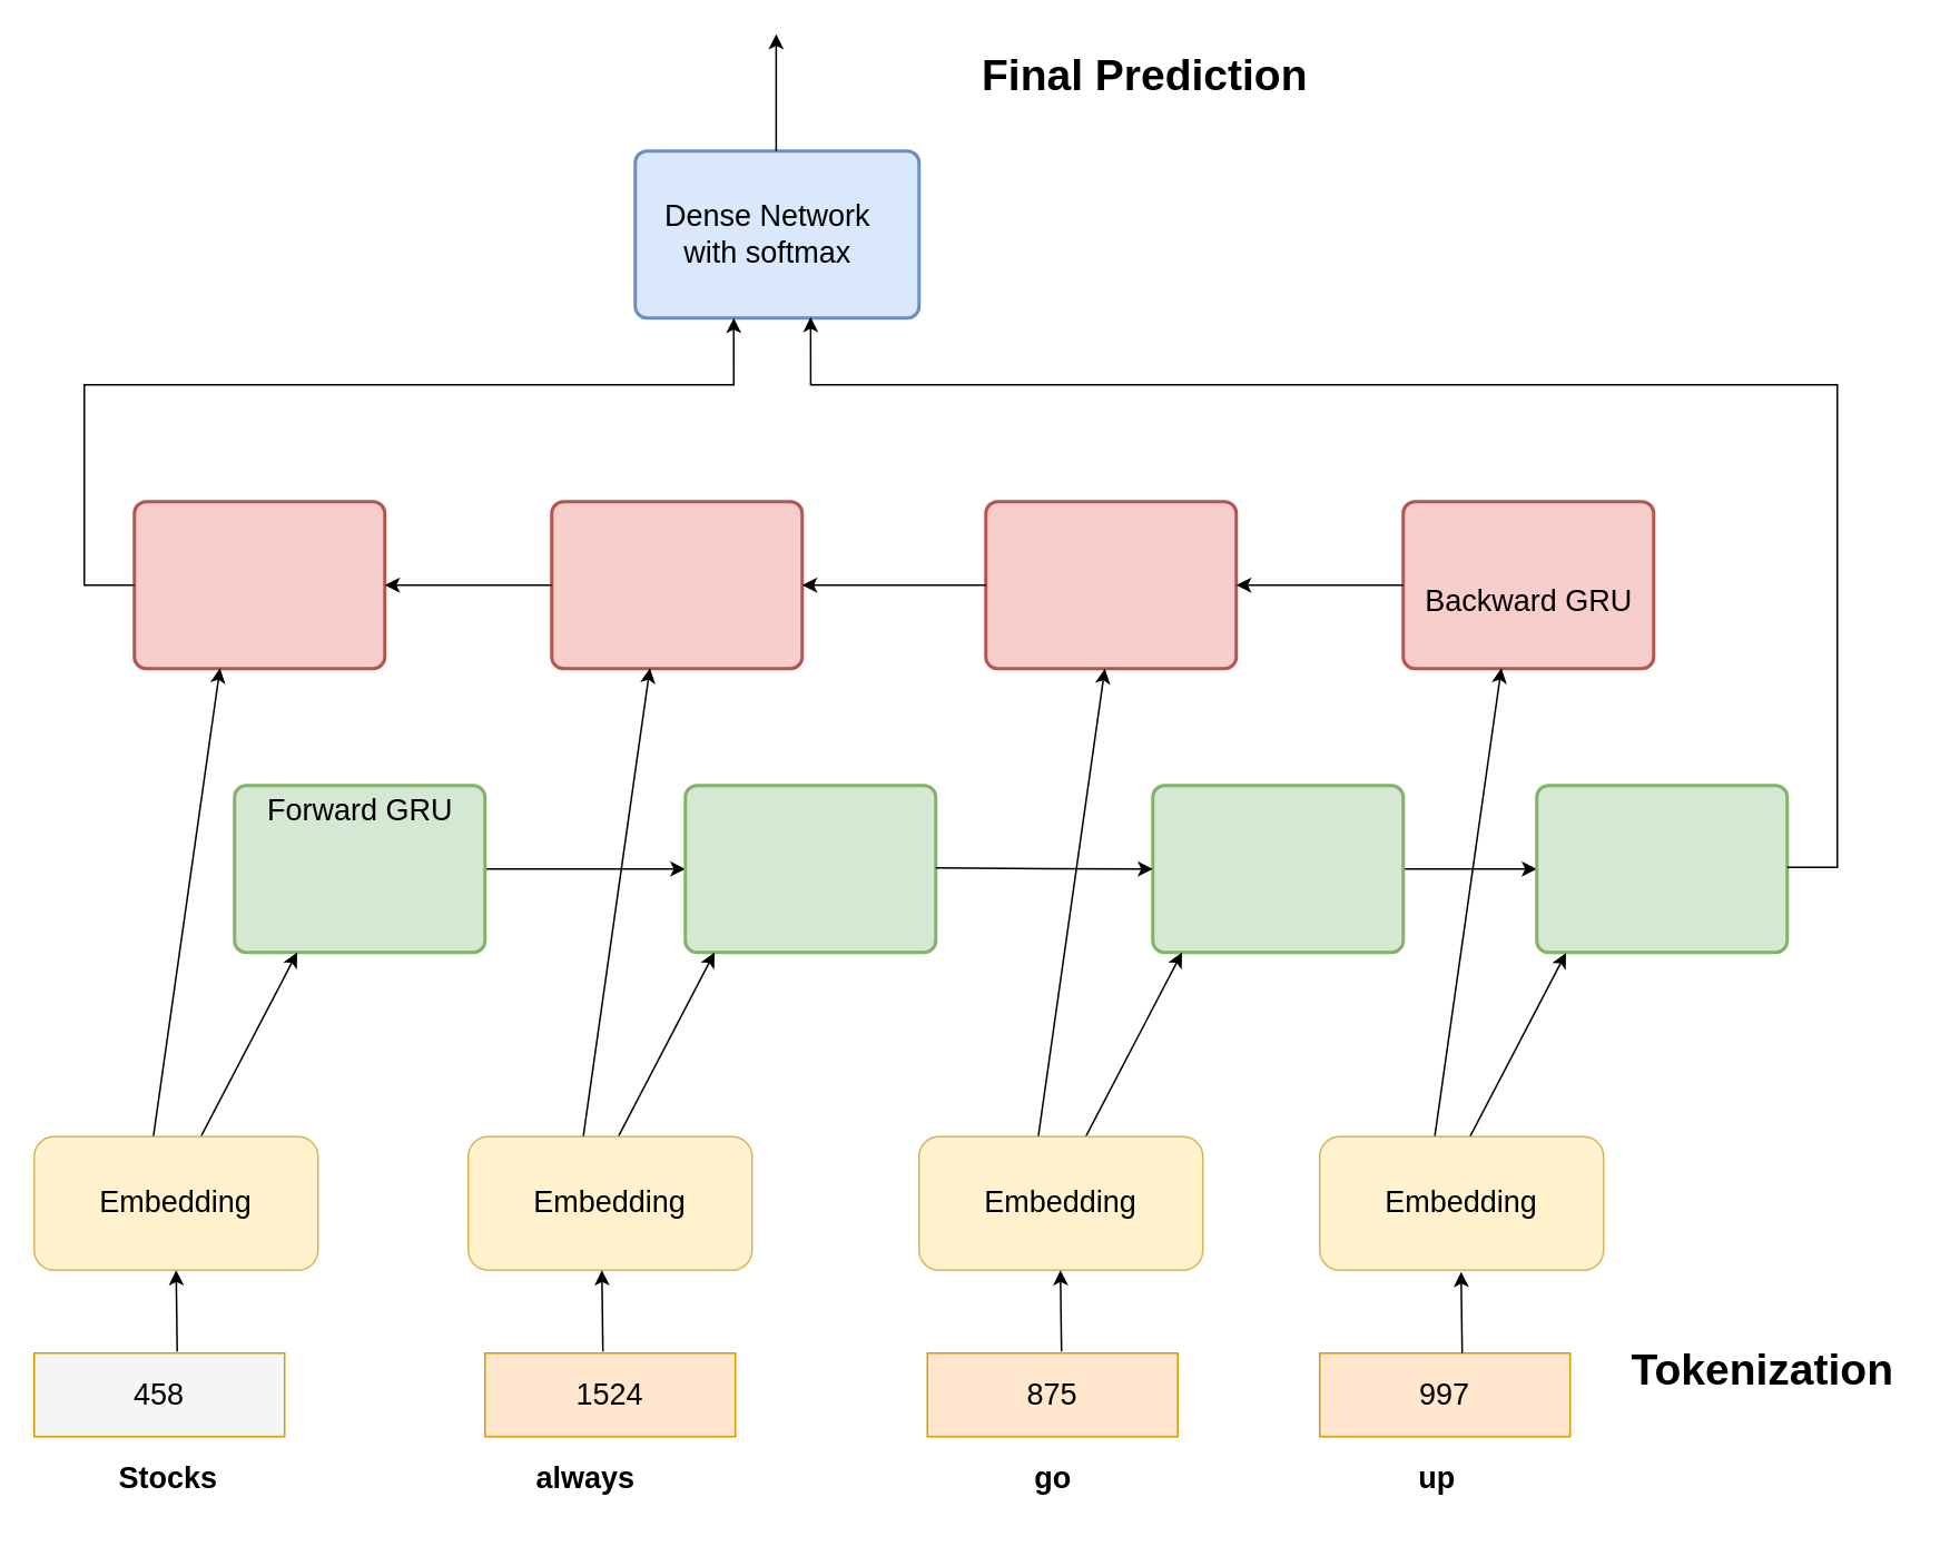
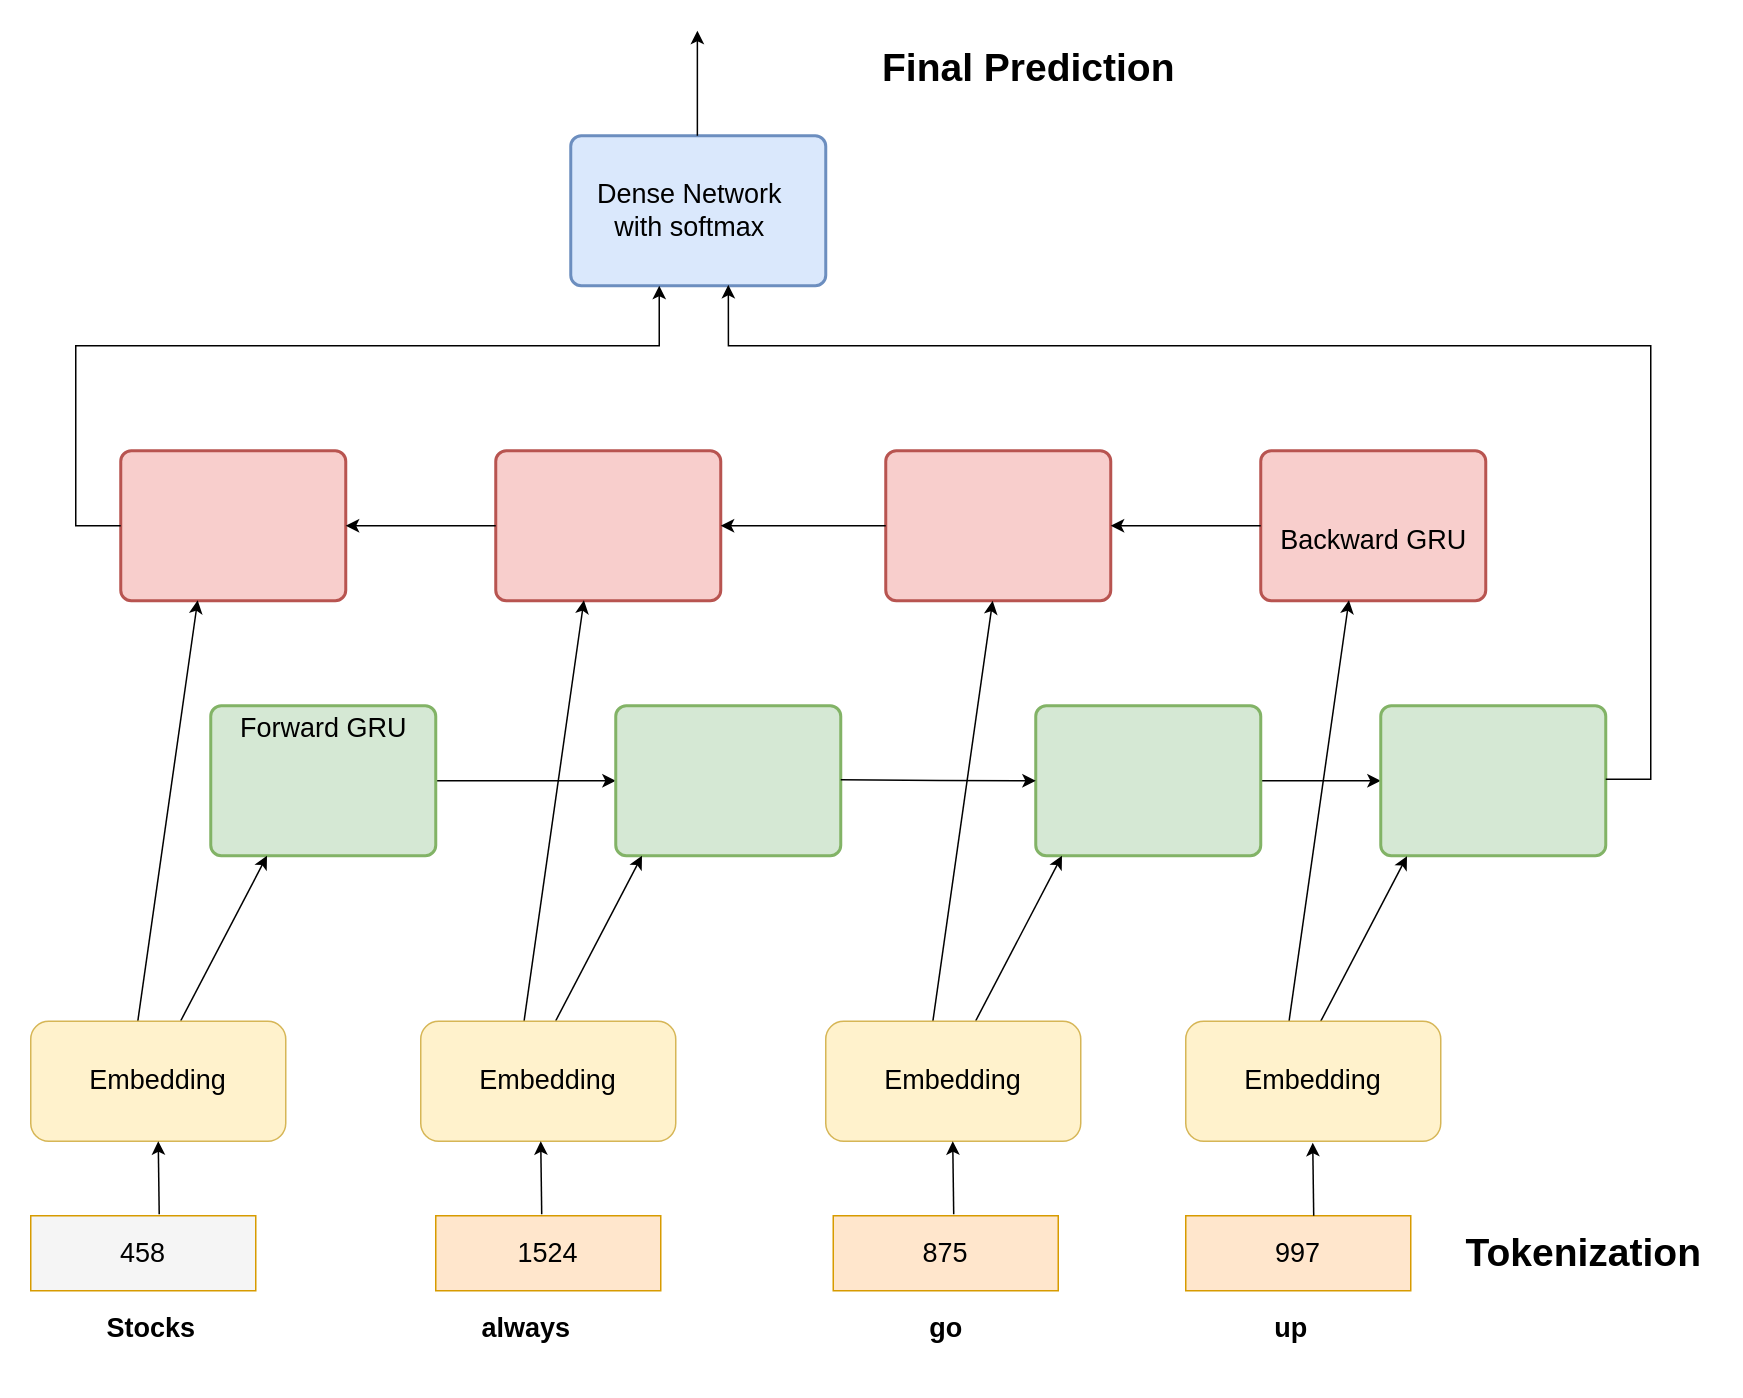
- <mxCell id="43" value="&lt;h2&gt;&lt;font style=&quot;font-size: 26px&quot;&gt;Tokenization&lt;/font&gt;&lt;/h2&gt;" style="text;html=1;align=center;verticalAlign=middle;resizable=0;points=[];autosize=1;strokeColor=none;fillColor=none;" vertex="1" parent="1"><mxGeometry x="970" y="795" width="170" height="50" as="geometry" /></mxCell>
+ <mxCell id="43" value="&lt;h2&gt;&lt;font style=&quot;font-size: 26px&quot;&gt;Tokenization&lt;/font&gt;&lt;/h2&gt;" style="text;html=1;align=center;verticalAlign=middle;resizable=0;points=[];autosize=1;strokeColor=none;fillColor=none;" vertex="1" parent="1"><mxGeometry x="970" y="810" width="170" height="50" as="geometry" /></mxCell>
